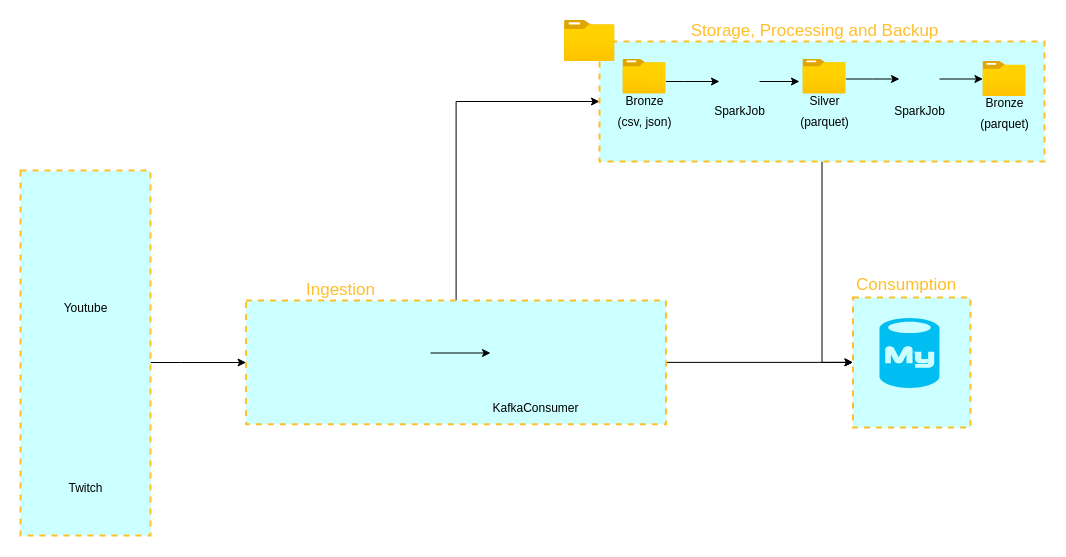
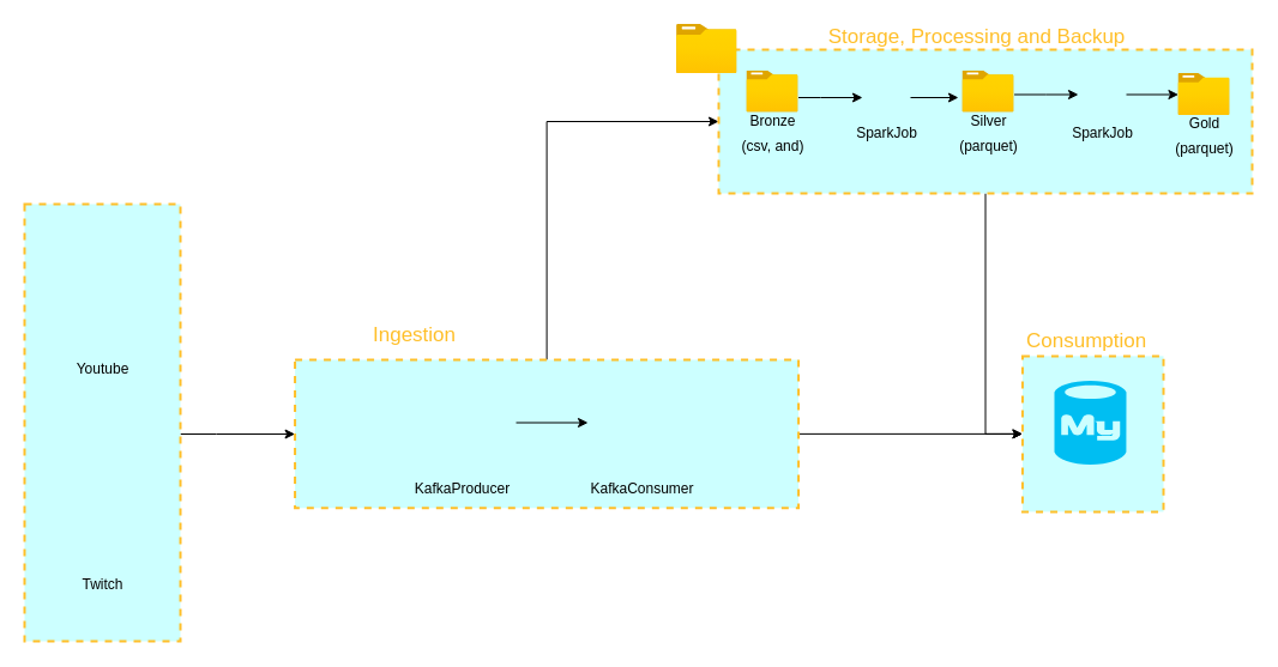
- <mxCell id="26" value="&lt;font color=&quot;#000000&quot; style=&quot;font-size: 12px;&quot;&gt;Bronze&lt;br&gt;(csv, json)&lt;br&gt;&lt;/font&gt;" style="text;html=1;align=center;verticalAlign=middle;resizable=0;points=[];autosize=1;strokeColor=none;fillColor=none;fontSize=17;fontColor=#FFBF29;" parent="1" vertex="1"><mxGeometry x="609" y="84.5" width="70" height="50" as="geometry" /></mxCell>
+ <mxCell id="26" value="&lt;font color=&quot;#000000&quot; style=&quot;font-size: 12px;&quot;&gt;Bronze&lt;br&gt;(csv, and)&lt;br&gt;&lt;/font&gt;" style="text;html=1;align=center;verticalAlign=middle;resizable=0;points=[];autosize=1;strokeColor=none;fillColor=none;fontSize=17;fontColor=#FFBF29;" parent="1" vertex="1"><mxGeometry x="609" y="84.5" width="70" height="50" as="geometry" /></mxCell>
- <mxCell id="31" value="&lt;font color=&quot;#000000&quot; style=&quot;font-size: 12px;&quot;&gt;Bronze&lt;br&gt;(parquet)&lt;br&gt;&lt;/font&gt;" style="text;html=1;align=center;verticalAlign=middle;resizable=0;points=[];autosize=1;strokeColor=none;fillColor=none;fontSize=17;fontColor=#FFBF29;" parent="1" vertex="1"><mxGeometry x="974" y="87" width="60" height="50" as="geometry" /></mxCell>
+ <mxCell id="31" value="&lt;font color=&quot;#000000&quot; style=&quot;font-size: 12px;&quot;&gt;Gold&lt;br&gt;(parquet)&lt;br&gt;&lt;/font&gt;" style="text;html=1;align=center;verticalAlign=middle;resizable=0;points=[];autosize=1;strokeColor=none;fillColor=none;fontSize=17;fontColor=#FFBF29;" parent="1" vertex="1"><mxGeometry x="974" y="87" width="60" height="50" as="geometry" /></mxCell>
- <mxCell id="36" value="&lt;font style=&quot;font-size: 17px;&quot;&gt;Ingestion&lt;/font&gt;" style="text;html=1;align=center;verticalAlign=middle;resizable=0;points=[];autosize=1;strokeColor=none;fillColor=none;fontColor=#FFBF29;" parent="1" vertex="1"><mxGeometry x="300" y="280" width="80" height="20" as="geometry" /></mxCell>
+ <mxCell id="36" value="&lt;font style=&quot;font-size: 17px;&quot;&gt;Ingestion&lt;/font&gt;" style="text;html=1;align=center;verticalAlign=middle;resizable=0;points=[];autosize=1;strokeColor=none;fillColor=none;fontColor=#FFBF29;" parent="1" vertex="1"><mxGeometry x="305" y="270" width="80" height="20" as="geometry" /></mxCell>
+ <mxCell id="11" value="KafkaProducer" style="text;html=1;align=center;verticalAlign=middle;resizable=0;points=[];autosize=1;strokeColor=none;fillColor=none;" parent="1" vertex="1"><mxGeometry x="340" y="397.5" width="90" height="20" as="geometry" /></mxCell>
